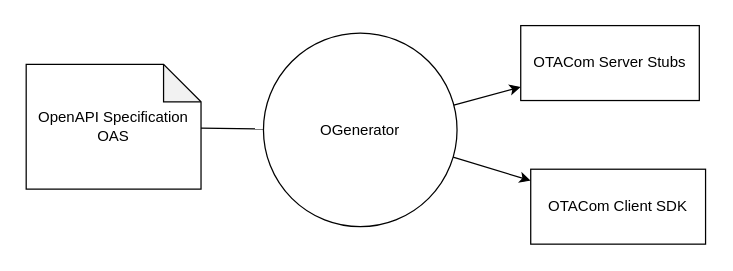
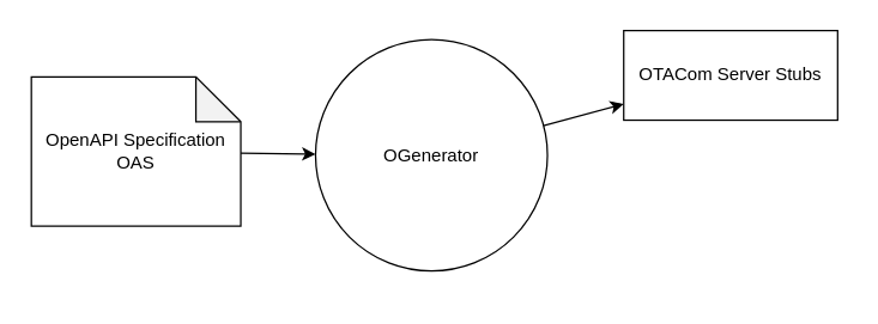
- <mxCell id="6" style="edgeStyle=none;html=1;endArrow=none;" parent="1" source="7" target="5" edge="1"><mxGeometry relative="1" as="geometry" /></mxCell>
+ <mxCell id="6" style="edgeStyle=none;html=1;" parent="1" source="7" target="5" edge="1"><mxGeometry relative="1" as="geometry" /></mxCell>
- <mxCell id="3" style="edgeStyle=none;html=1;" parent="1" source="5" target="2" edge="1"><mxGeometry relative="1" as="geometry" /></mxCell>
- <mxCell id="2" value="OTACom Client SDK" style="rounded=0;whiteSpace=wrap;html=1;" parent="1" vertex="1"><mxGeometry x="424" y="135" width="140" height="60" as="geometry" /></mxCell>
